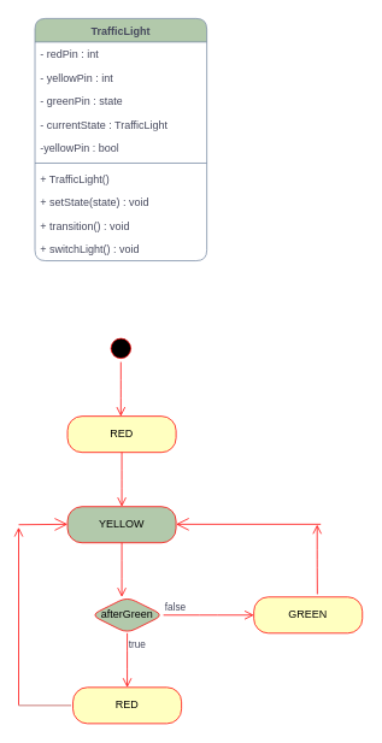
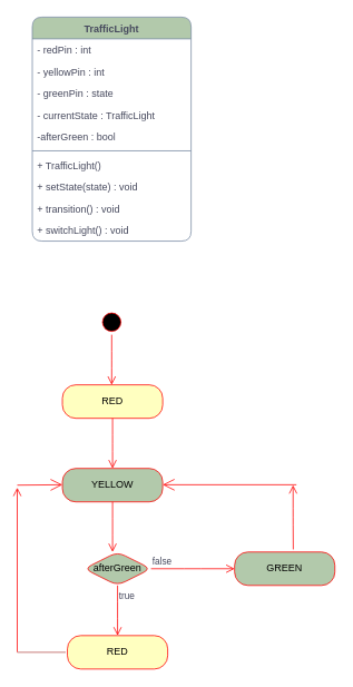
- <mxCell id="7" value="-yellowPin : bool" style="text;strokeColor=none;fillColor=none;align=left;verticalAlign=top;spacingLeft=4;spacingRight=4;overflow=hidden;rotatable=0;points=[[0,0.5],[1,0.5]];portConstraint=eastwest;whiteSpace=wrap;html=1;labelBackgroundColor=none;fontColor=#46495D;rounded=1;" vertex="1" parent="2"><mxGeometry y="130" width="190" height="26" as="geometry" /></mxCell>
+ <mxCell id="7" value="-afterGreen : bool" style="text;strokeColor=none;fillColor=none;align=left;verticalAlign=top;spacingLeft=4;spacingRight=4;overflow=hidden;rotatable=0;points=[[0,0.5],[1,0.5]];portConstraint=eastwest;whiteSpace=wrap;html=1;labelBackgroundColor=none;fontColor=#46495D;rounded=1;" vertex="1" parent="2"><mxGeometry y="130" width="190" height="26" as="geometry" /></mxCell>
- <mxCell id="22" value="GREEN" style="rounded=1;whiteSpace=wrap;html=1;arcSize=40;fontColor=#000000;fillColor=#ffffc0;strokeColor=#ff0000;" vertex="1" parent="1"><mxGeometry x="280" y="660" width="120" height="40" as="geometry" /></mxCell>
+ <mxCell id="22" value="GREEN" style="rounded=1;whiteSpace=wrap;html=1;arcSize=40;fontColor=#000000;fillColor=#b2c9ab;strokeColor=#ff0000;" vertex="1" parent="1"><mxGeometry x="280" y="660" width="120" height="40" as="geometry" /></mxCell>
